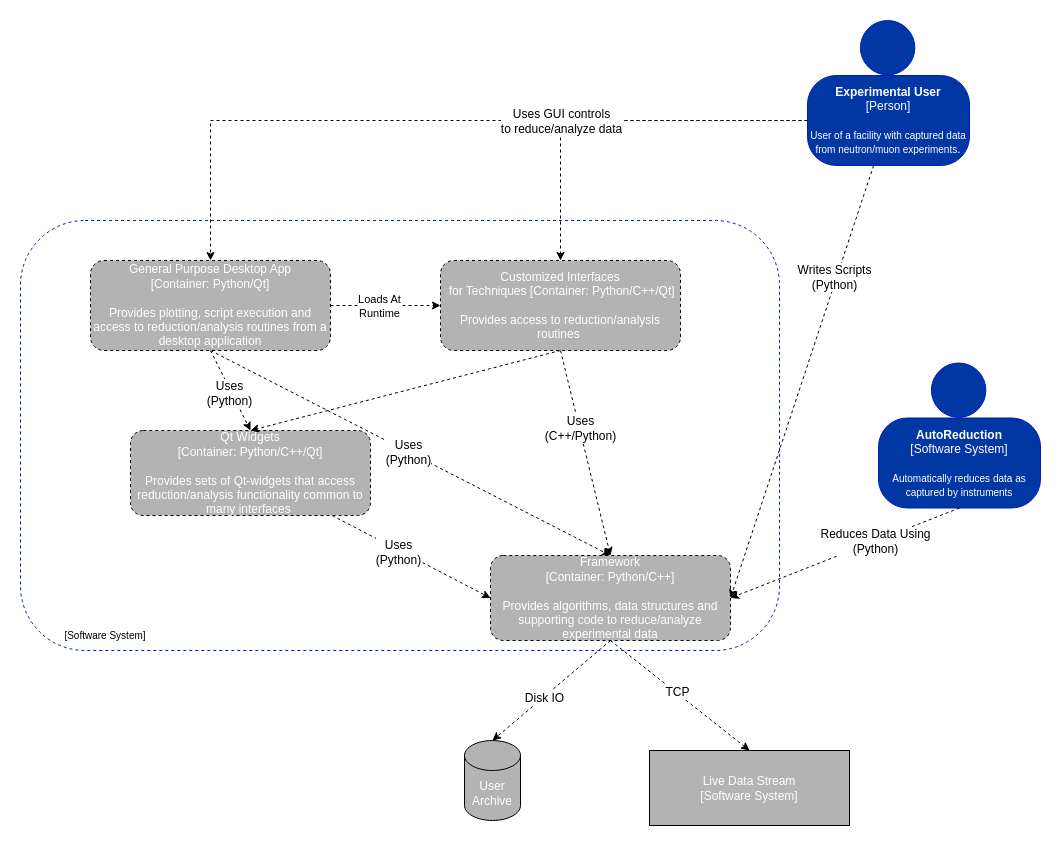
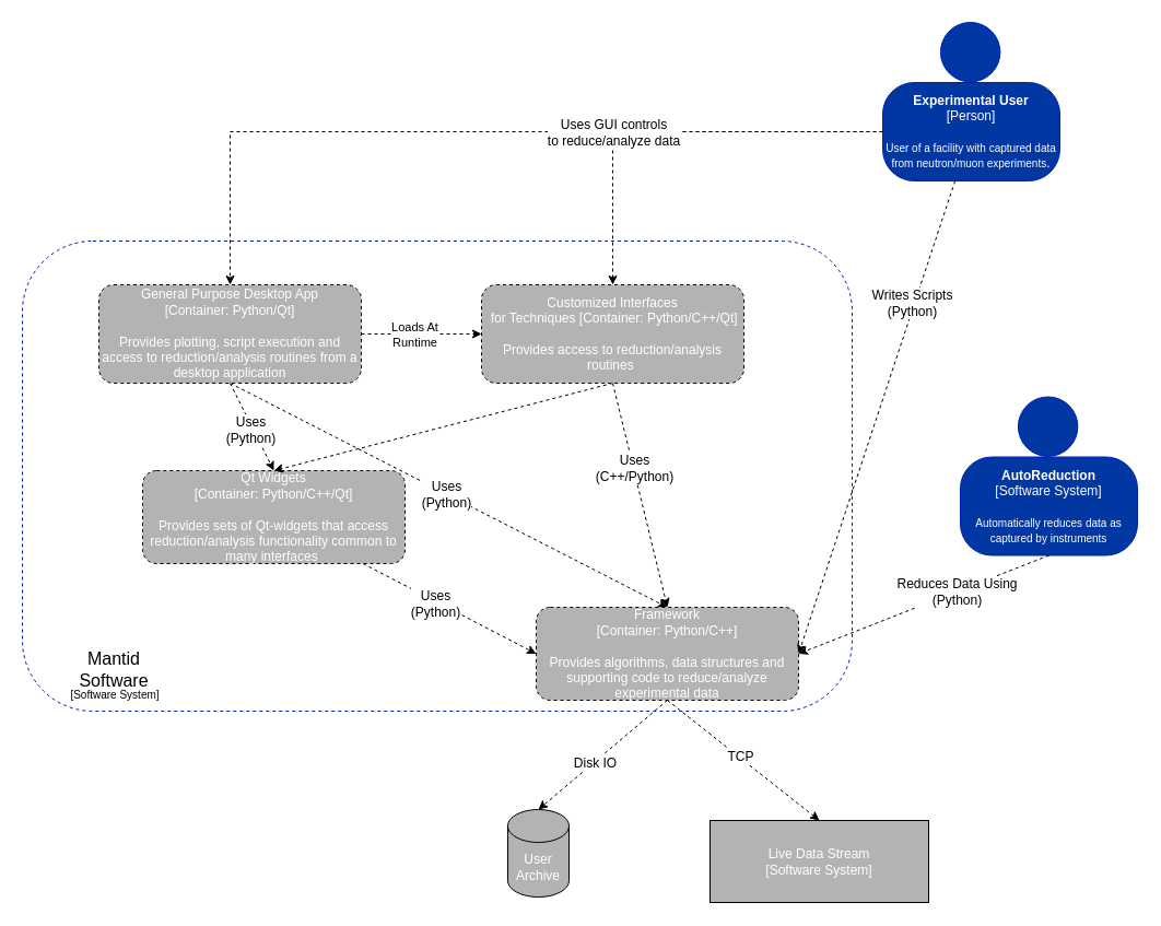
+ <mxCell id="35" value="Mantid Software" style="text;html=1;strokeColor=none;fillColor=none;align=center;verticalAlign=middle;whiteSpace=wrap;rounded=0;fontSize=16;" parent="1" vertex="1"><mxGeometry x="49" y="597" width="110" height="30" as="geometry" /></mxCell>
